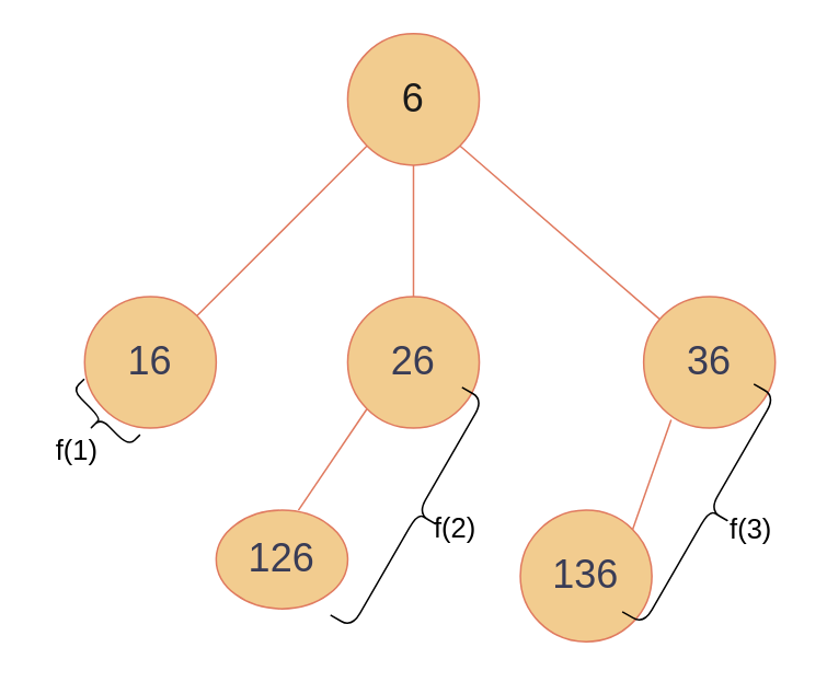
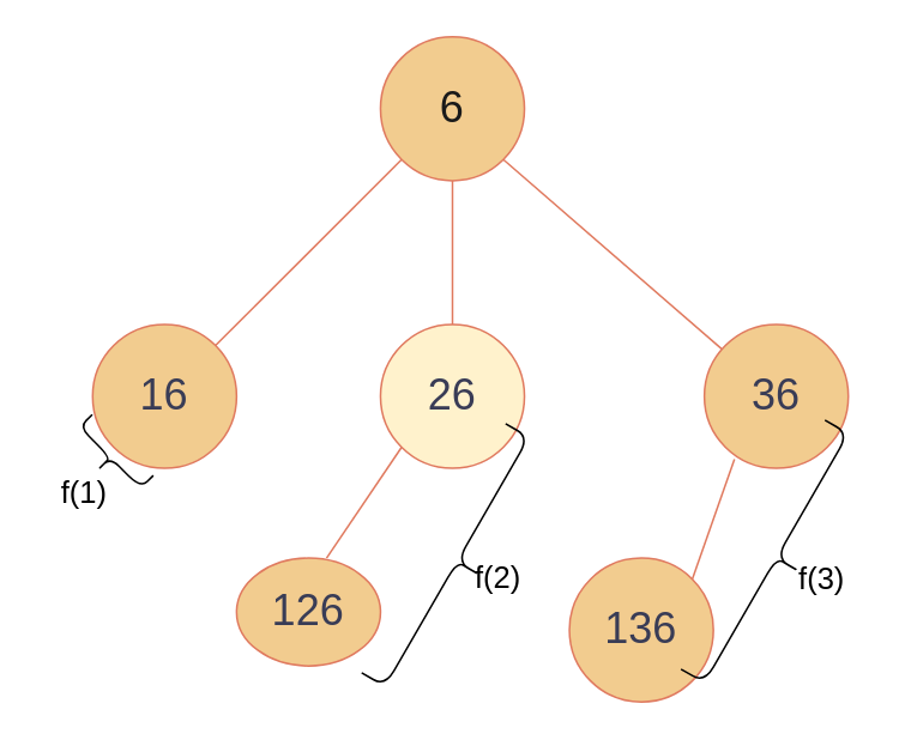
- <mxCell id="4" value="&lt;font style=&quot;font-size: 24px;&quot;&gt;26&lt;/font&gt;" style="ellipse;whiteSpace=wrap;html=1;aspect=fixed;labelBackgroundColor=none;fillColor=#F2CC8F;strokeColor=#E07A5F;fontColor=#393C56;" parent="1" vertex="1"><mxGeometry x="211" y="180" width="80" height="80" as="geometry" /></mxCell>
+ <mxCell id="4" value="&lt;font style=&quot;font-size: 24px;&quot;&gt;26&lt;/font&gt;" style="ellipse;whiteSpace=wrap;html=1;aspect=fixed;labelBackgroundColor=none;fillColor=#fff2cc;strokeColor=#E07A5F;fontColor=#393C56;" parent="1" vertex="1"><mxGeometry x="211" y="180" width="80" height="80" as="geometry" /></mxCell>
